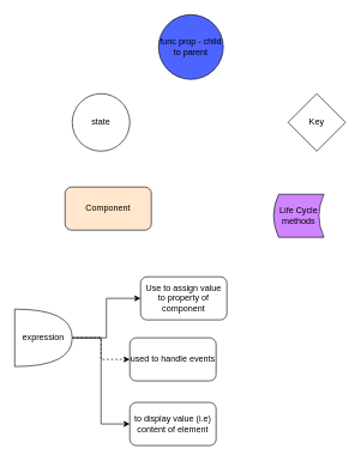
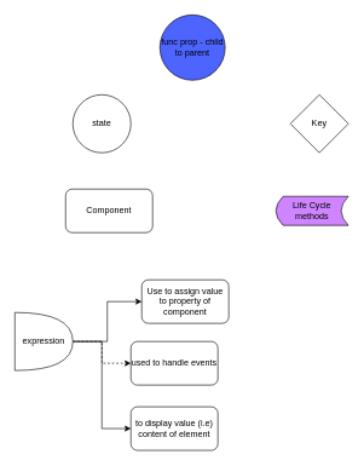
- <mxCell id="4" value="Component" style="rounded=1;whiteSpace=wrap;html=1;fillColor=#ffe6cc;" parent="1" vertex="1"><mxGeometry x="90" y="260" width="120" height="60" as="geometry" /></mxCell>
+ <mxCell id="4" value="Component" style="rounded=1;whiteSpace=wrap;html=1;" parent="1" vertex="1"><mxGeometry x="90" y="260" width="120" height="60" as="geometry" /></mxCell>
- <mxCell id="6" value="Life Cycle methods" style="shape=dataStorage;whiteSpace=wrap;html=1;fillColor=#CE85FF;" parent="1" vertex="1"><mxGeometry x="380" y="270" width="70" height="60" as="geometry" /></mxCell>
+ <mxCell id="6" value="Life Cycle methods" style="shape=dataStorage;whiteSpace=wrap;html=1;fillColor=#CE85FF;" parent="1" vertex="1"><mxGeometry x="380" y="270" width="100" height="40" as="geometry" /></mxCell>
